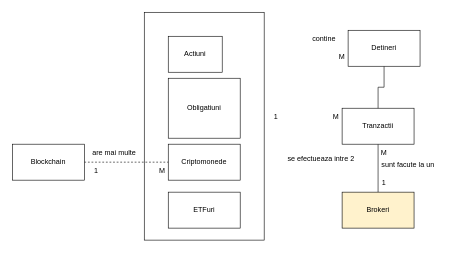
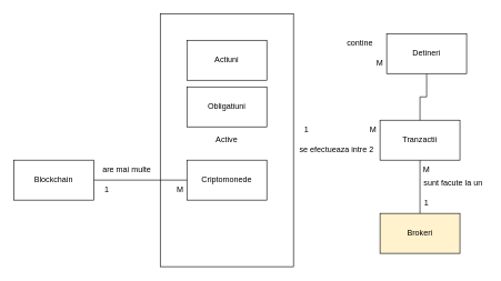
- <mxCell id="6" value="Actiuni" style="rounded=0;whiteSpace=wrap;html=1;" vertex="1" parent="1"><mxGeometry x="280" y="60" width="90" height="60" as="geometry" /></mxCell>
+ <mxCell id="6" value="Actiuni" style="rounded=0;whiteSpace=wrap;html=1;" vertex="1" parent="1"><mxGeometry x="280" y="60" width="120" height="60" as="geometry" /></mxCell>
- <mxCell id="7" value="Obligatiuni" style="rounded=0;whiteSpace=wrap;html=1;" vertex="1" parent="1"><mxGeometry x="280" y="130" width="120" height="100" as="geometry" /></mxCell>
+ <mxCell id="7" value="Obligatiuni" style="rounded=0;whiteSpace=wrap;html=1;" vertex="1" parent="1"><mxGeometry x="280" y="130" width="120" height="60" as="geometry" /></mxCell>
- <mxCell id="15" value="se efectueaza intre 2" style="text;html=1;strokeColor=none;fillColor=none;align=center;verticalAlign=middle;whiteSpace=wrap;rounded=0;" vertex="1" parent="1"><mxGeometry x="470" y="250" width="130" height="30" as="geometry" /></mxCell>
+ <mxCell id="15" value="se efectueaza intre 2" style="text;html=1;strokeColor=none;fillColor=none;align=center;verticalAlign=middle;whiteSpace=wrap;rounded=0;" vertex="1" parent="1"><mxGeometry x="440" y="210" width="130" height="30" as="geometry" /></mxCell>
- <mxCell id="12" value="" style="edgeStyle=orthogonalEdgeStyle;rounded=0;orthogonalLoop=1;jettySize=auto;html=1;endArrow=none;endFill=0;dashed=1;" edge="1" parent="1" source="13" target="8"><mxGeometry relative="1" as="geometry" /></mxCell>
+ <mxCell id="12" value="" style="edgeStyle=orthogonalEdgeStyle;rounded=0;orthogonalLoop=1;jettySize=auto;html=1;endArrow=none;endFill=0;" edge="1" parent="1" source="13" target="8"><mxGeometry relative="1" as="geometry" /></mxCell>
- <mxCell id="9" value="ETFuri" style="rounded=0;whiteSpace=wrap;html=1;" vertex="1" parent="1"><mxGeometry x="280" y="320" width="120" height="60" as="geometry" /></mxCell>
